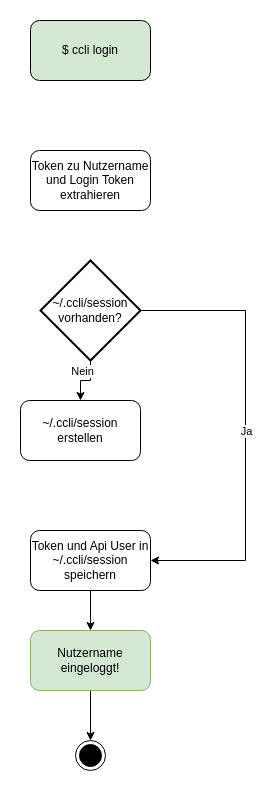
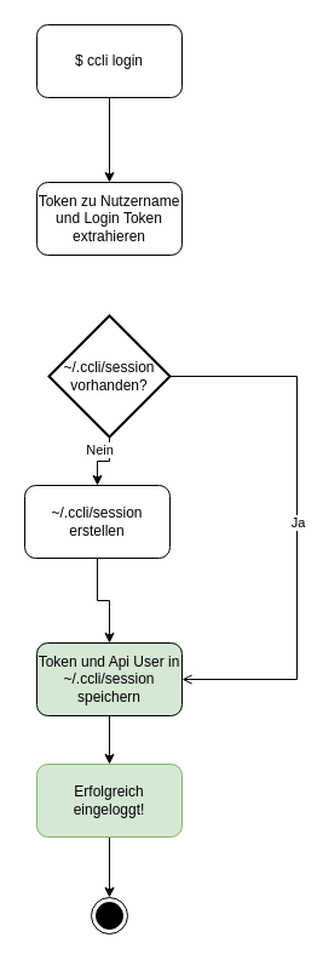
- <mxCell id="2" value="$ ccli login" style="rounded=1;whiteSpace=wrap;html=1;fillColor=#d5e8d4;" parent="1" vertex="1"><mxGeometry x="30" y="20" width="120" height="60" as="geometry" /></mxCell>
+ <mxCell id="2" value="$ ccli login" style="rounded=1;whiteSpace=wrap;html=1;" parent="1" vertex="1"><mxGeometry x="30" y="20" width="120" height="60" as="geometry" /></mxCell>
+ <mxCell id="8" style="edgeStyle=orthogonalEdgeStyle;rounded=0;orthogonalLoop=1;jettySize=auto;html=1;" parent="1" source="2" target="16" edge="1"><mxGeometry relative="1" as="geometry"><mxPoint x="90" y="80" as="sourcePoint" /><mxPoint x="90" y="300" as="targetPoint" /></mxGeometry></mxCell>
+ <mxCell id="9" style="edgeStyle=orthogonalEdgeStyle;rounded=0;orthogonalLoop=1;jettySize=auto;html=1;" parent="1" source="10" target="12" edge="1"><mxGeometry relative="1" as="geometry" /></mxCell>
- <mxCell id="12" value="Token und Api User in ~/.ccli/session speichern" style="rounded=1;whiteSpace=wrap;html=1;" parent="1" vertex="1"><mxGeometry x="30" y="530" width="120" height="60" as="geometry" /></mxCell>
+ <mxCell id="12" value="Token und Api User in ~/.ccli/session speichern" style="rounded=1;whiteSpace=wrap;html=1;fillColor=#d5e8d4;" parent="1" vertex="1"><mxGeometry x="30" y="530" width="120" height="60" as="geometry" /></mxCell>
- <mxCell id="5" style="edgeStyle=orthogonalEdgeStyle;rounded=0;orthogonalLoop=1;jettySize=auto;html=1;entryX=1;entryY=0.5;entryDx=0;entryDy=0;" edge="1" parent="1" source="7" target="12"><mxGeometry relative="1" as="geometry"><mxPoint x="215" y="310" as="targetPoint" /><Array as="points"><mxPoint x="245" y="310" /><mxPoint x="245" y="560" /></Array></mxGeometry></mxCell>
+ <mxCell id="5" style="edgeStyle=orthogonalEdgeStyle;rounded=0;orthogonalLoop=1;jettySize=auto;html=1;entryX=1;entryY=0.5;entryDx=0;entryDy=0;endArrow=open;" edge="1" parent="1" source="7" target="12"><mxGeometry relative="1" as="geometry"><mxPoint x="215" y="310" as="targetPoint" /><Array as="points"><mxPoint x="245" y="310" /><mxPoint x="245" y="560" /></Array></mxGeometry></mxCell>
- <mxCell id="14" value="Nutzername eingeloggt!" style="rounded=1;whiteSpace=wrap;html=1;strokeColor=#82b366;fillColor=#d5e8d4;" parent="1" vertex="1"><mxGeometry x="30" y="630" width="120" height="60" as="geometry" /></mxCell>
+ <mxCell id="14" value="Erfolgreich eingeloggt!" style="rounded=1;whiteSpace=wrap;html=1;strokeColor=#82b366;fillColor=#d5e8d4;" parent="1" vertex="1"><mxGeometry x="30" y="630" width="120" height="60" as="geometry" /></mxCell>
